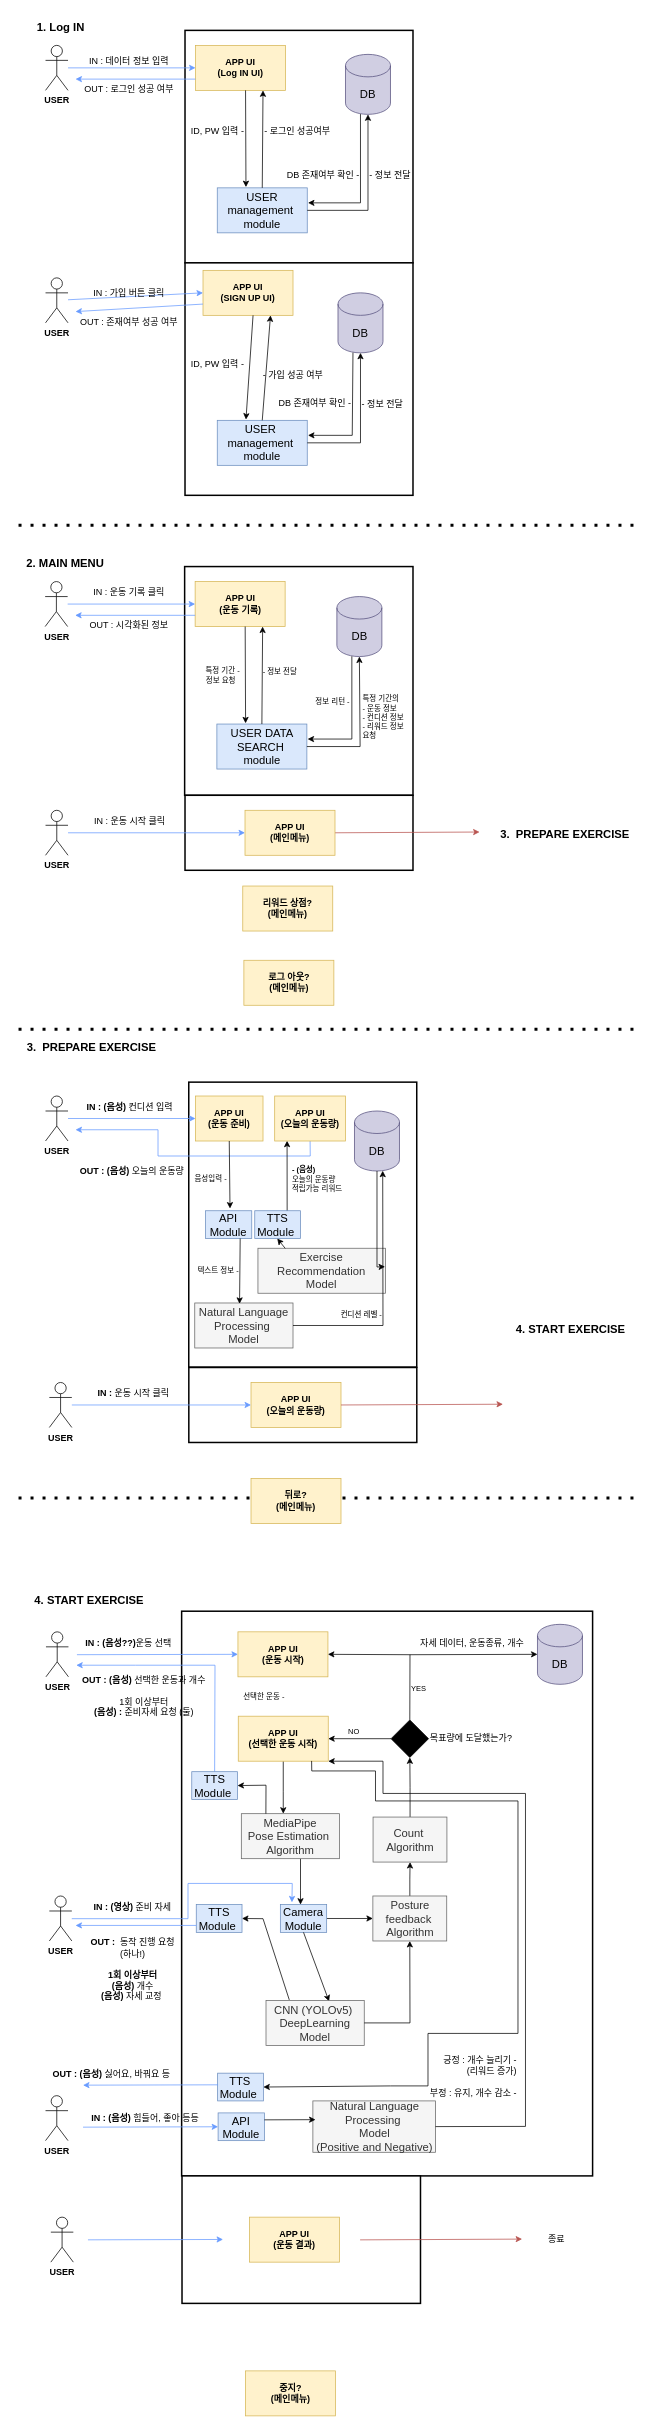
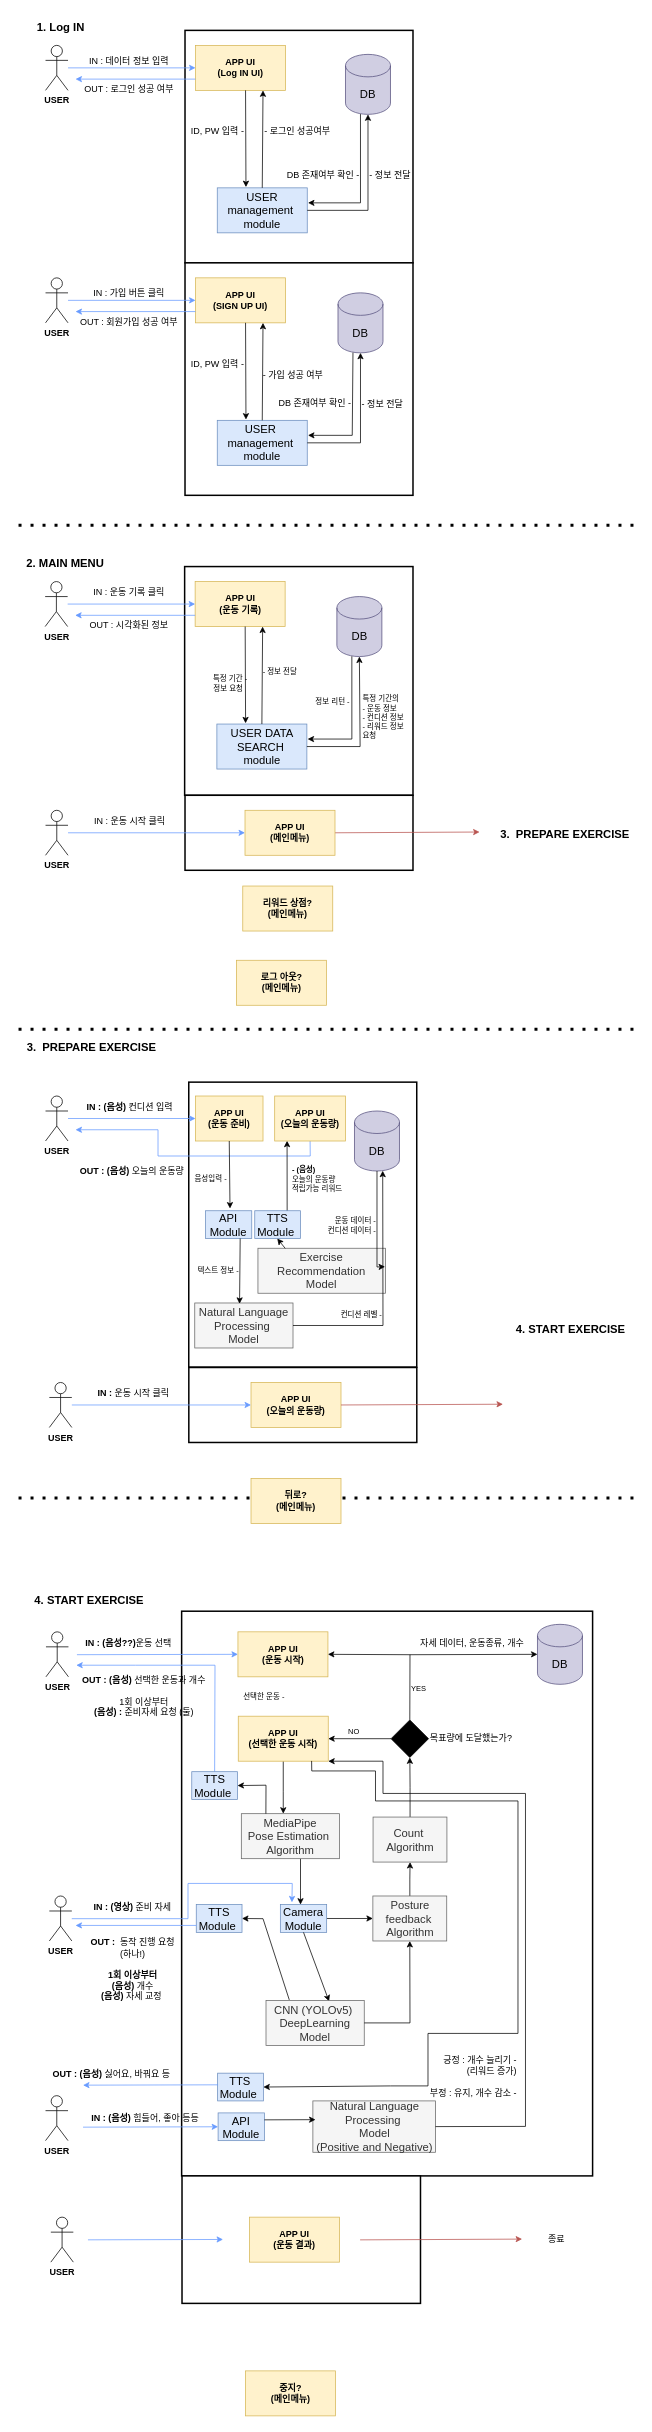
- <mxCell id="22" value="&lt;b&gt;APP UI&lt;br&gt;(SIGN UP UI)&lt;br&gt;&lt;/b&gt;" style="rounded=0;whiteSpace=wrap;html=1;fillColor=#fff2cc;strokeColor=#d6b656;" vertex="1" parent="1"><mxGeometry x="270" y="360" width="120" height="60" as="geometry" /></mxCell>
+ <mxCell id="22" value="&lt;b&gt;APP UI&lt;br&gt;(SIGN UP UI)&lt;br&gt;&lt;/b&gt;" style="rounded=0;whiteSpace=wrap;html=1;fillColor=#fff2cc;strokeColor=#d6b656;" vertex="1" parent="1"><mxGeometry x="260" y="370" width="120" height="60" as="geometry" /></mxCell>
- <mxCell id="26" value="OUT : 존재여부 성공 여부" style="text;html=1;align=center;verticalAlign=middle;resizable=0;points=[];autosize=1;strokeColor=none;fillColor=none;" vertex="1" parent="1"><mxGeometry x="91" y="414" width="160" height="30" as="geometry" /></mxCell>
+ <mxCell id="26" value="OUT : 회원가입 성공 여부" style="text;html=1;align=center;verticalAlign=middle;resizable=0;points=[];autosize=1;strokeColor=none;fillColor=none;" vertex="1" parent="1"><mxGeometry x="91" y="414" width="160" height="30" as="geometry" /></mxCell>
- <mxCell id="52" value="&lt;font style=&quot;font-size: 10px;&quot;&gt;특정 기간 -&lt;br&gt;&lt;div style=&quot;text-align: right;&quot;&gt;&lt;span style=&quot;background-color: initial;&quot;&gt;정보 요청&amp;nbsp;&amp;nbsp;&lt;/span&gt;&lt;/div&gt;&lt;/font&gt;" style="text;html=1;align=center;verticalAlign=middle;resizable=0;points=[];autosize=1;strokeColor=none;fillColor=none;" vertex="1" parent="1"><mxGeometry x="261" y="880" width="70" height="40" as="geometry" /></mxCell>
+ <mxCell id="52" value="&lt;font style=&quot;font-size: 10px;&quot;&gt;특정 기간 -&lt;br&gt;&lt;div style=&quot;text-align: right;&quot;&gt;&lt;span style=&quot;background-color: initial;&quot;&gt;정보 요청&amp;nbsp;&amp;nbsp;&lt;/span&gt;&lt;/div&gt;&lt;/font&gt;" style="text;html=1;align=center;verticalAlign=middle;resizable=0;points=[];autosize=1;strokeColor=none;fillColor=none;" vertex="1" parent="1"><mxGeometry x="271" y="890" width="70" height="40" as="geometry" /></mxCell>
- <mxCell id="134" value="&lt;b&gt;로그 아웃?&lt;br&gt;(메인메뉴)&lt;br&gt;&lt;/b&gt;" style="rounded=0;whiteSpace=wrap;html=1;fillColor=#fff2cc;strokeColor=#d6b656;" vertex="1" parent="1"><mxGeometry x="324.5" y="1280" width="120" height="60" as="geometry" /></mxCell>
+ <mxCell id="134" value="&lt;b&gt;로그 아웃?&lt;br&gt;(메인메뉴)&lt;br&gt;&lt;/b&gt;" style="rounded=0;whiteSpace=wrap;html=1;fillColor=#fff2cc;strokeColor=#d6b656;" vertex="1" parent="1"><mxGeometry x="314.5" y="1280" width="120" height="60" as="geometry" /></mxCell>
+ <mxCell id="86" value="&lt;div style=&quot;&quot;&gt;&lt;span style=&quot;font-size: 10px; background-color: initial;&quot;&gt;운동 데이터 -&lt;/span&gt;&lt;/div&gt;&lt;span style=&quot;font-size: 10px;&quot;&gt;&lt;div style=&quot;&quot;&gt;&lt;span style=&quot;background-color: initial;&quot;&gt;컨디션 데이터 -&lt;/span&gt;&lt;/div&gt;&lt;/span&gt;" style="text;html=1;align=right;verticalAlign=middle;resizable=0;points=[];autosize=1;strokeColor=none;fillColor=none;" vertex="1" parent="1"><mxGeometry x="411.5" y="1612.5" width="90" height="40" as="geometry" /></mxCell>
